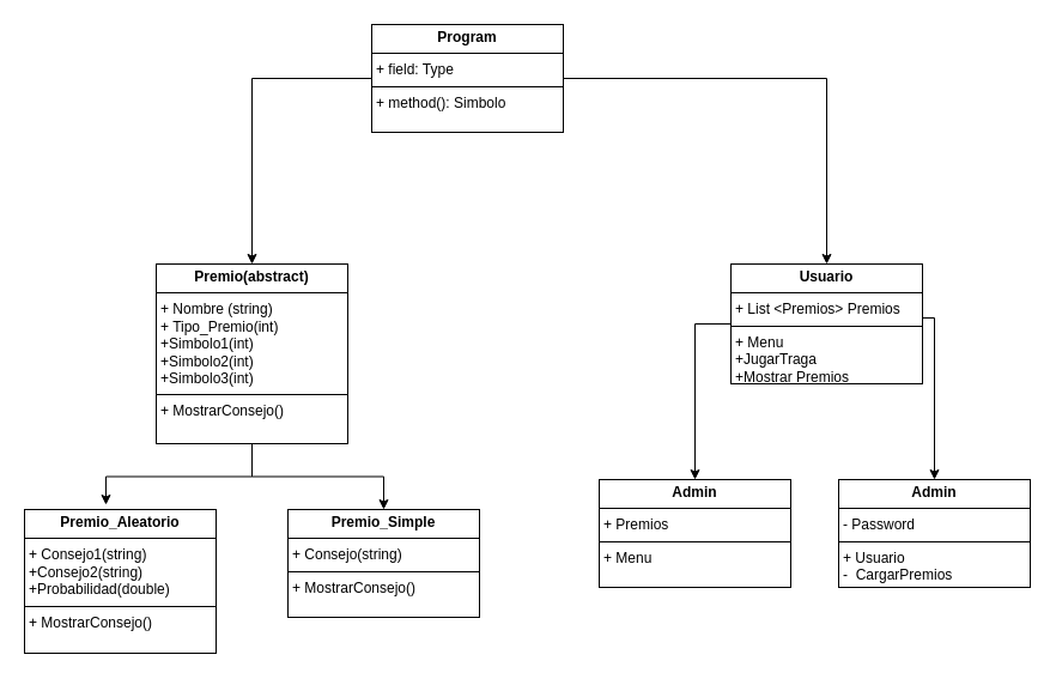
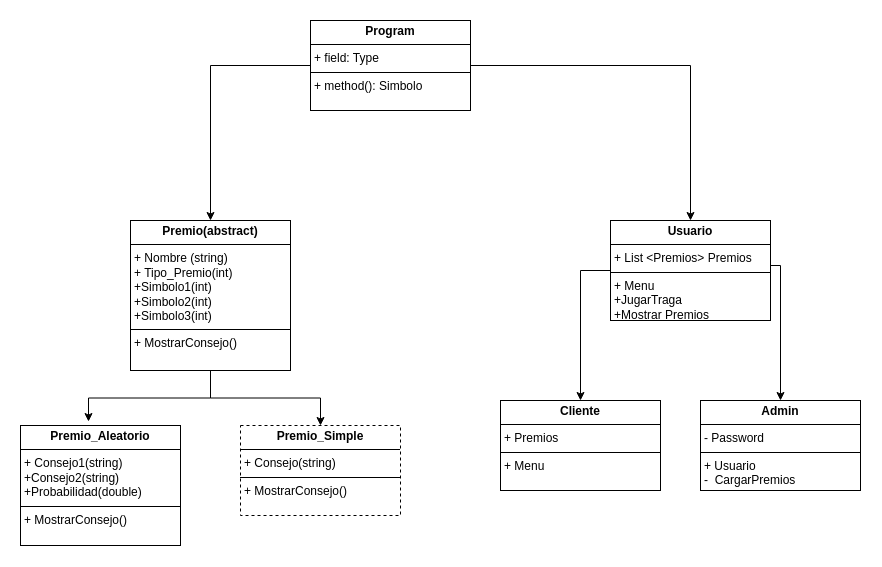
- <mxCell id="12" value="&lt;p style=&quot;margin:0px;margin-top:4px;text-align:center;&quot;&gt;&lt;b&gt;Admin&lt;/b&gt;&lt;/p&gt;&lt;hr size=&quot;1&quot; style=&quot;border-style:solid;&quot;&gt;&lt;p style=&quot;margin:0px;margin-left:4px;&quot;&gt;+ Premios&lt;/p&gt;&lt;hr size=&quot;1&quot; style=&quot;border-style:solid;&quot;&gt;&lt;p style=&quot;margin:0px;margin-left:4px;&quot;&gt;+ Menu&amp;nbsp;&lt;/p&gt;" style="verticalAlign=top;align=left;overflow=fill;html=1;whiteSpace=wrap;" vertex="1" parent="1"><mxGeometry x="500" y="400" width="160" height="90" as="geometry" /></mxCell>
+ <mxCell id="12" value="&lt;p style=&quot;margin:0px;margin-top:4px;text-align:center;&quot;&gt;&lt;b&gt;Cliente&lt;/b&gt;&lt;/p&gt;&lt;hr size=&quot;1&quot; style=&quot;border-style:solid;&quot;&gt;&lt;p style=&quot;margin:0px;margin-left:4px;&quot;&gt;+ Premios&lt;/p&gt;&lt;hr size=&quot;1&quot; style=&quot;border-style:solid;&quot;&gt;&lt;p style=&quot;margin:0px;margin-left:4px;&quot;&gt;+ Menu&amp;nbsp;&lt;/p&gt;" style="verticalAlign=top;align=left;overflow=fill;html=1;whiteSpace=wrap;" vertex="1" parent="1"><mxGeometry x="500" y="400" width="160" height="90" as="geometry" /></mxCell>
- <mxCell id="11" value="&lt;p style=&quot;margin:0px;margin-top:4px;text-align:center;&quot;&gt;&lt;b&gt;Premio_Simple&lt;/b&gt;&lt;/p&gt;&lt;hr size=&quot;1&quot; style=&quot;border-style:solid;&quot;&gt;&lt;p style=&quot;margin:0px;margin-left:4px;&quot;&gt;+ Consejo(string)&lt;/p&gt;&lt;hr size=&quot;1&quot; style=&quot;border-style:solid;&quot;&gt;&lt;p style=&quot;margin:0px;margin-left:4px;&quot;&gt;+ MostrarConsejo()&lt;/p&gt;" style="verticalAlign=top;align=left;overflow=fill;html=1;whiteSpace=wrap;" vertex="1" parent="1"><mxGeometry x="240" y="425" width="160" height="90" as="geometry" /></mxCell>
+ <mxCell id="11" value="&lt;p style=&quot;margin:0px;margin-top:4px;text-align:center;&quot;&gt;&lt;b&gt;Premio_Simple&lt;/b&gt;&lt;/p&gt;&lt;hr size=&quot;1&quot; style=&quot;border-style:solid;&quot;&gt;&lt;p style=&quot;margin:0px;margin-left:4px;&quot;&gt;+ Consejo(string)&lt;/p&gt;&lt;hr size=&quot;1&quot; style=&quot;border-style:solid;&quot;&gt;&lt;p style=&quot;margin:0px;margin-left:4px;&quot;&gt;+ MostrarConsejo()&lt;/p&gt;" style="verticalAlign=top;align=left;overflow=fill;html=1;whiteSpace=wrap;dashed=1;" vertex="1" parent="1"><mxGeometry x="240" y="425" width="160" height="90" as="geometry" /></mxCell>
